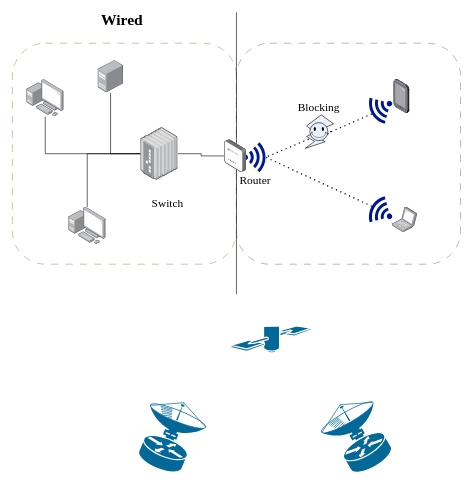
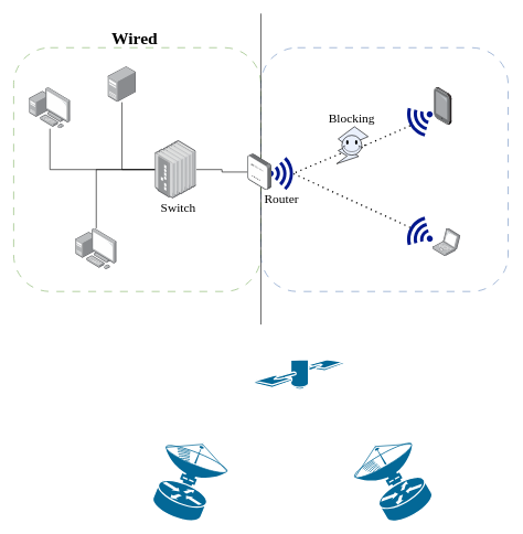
- <mxCell id="24" value="&lt;font size=&quot;1&quot; style=&quot;&quot; face=&quot;Times New Roman&quot;&gt;&lt;b style=&quot;font-size: 26px;&quot;&gt;Wired&lt;/b&gt;&lt;/font&gt;" style="text;html=1;strokeColor=none;fillColor=none;align=center;verticalAlign=middle;whiteSpace=wrap;rounded=0;" vertex="1" parent="1"><mxGeometry x="134.45" y="16.6" width="137.5" height="30" as="geometry" /></mxCell>
+ <mxCell id="24" value="&lt;font size=&quot;1&quot; style=&quot;&quot; face=&quot;Times New Roman&quot;&gt;&lt;b style=&quot;font-size: 26px;&quot;&gt;Wired&lt;/b&gt;&lt;/font&gt;" style="text;html=1;strokeColor=none;fillColor=none;align=center;verticalAlign=middle;whiteSpace=wrap;rounded=0;" vertex="1" parent="1"><mxGeometry x="134.45" y="41.6" width="137.5" height="30" as="geometry" /></mxCell>
- <mxCell id="26" value="&lt;span style=&quot;font-size: 19px;&quot;&gt;Switch&lt;/span&gt;" style="text;html=1;strokeColor=none;fillColor=none;align=center;verticalAlign=middle;whiteSpace=wrap;rounded=0;fontSize=26;fontFamily=Times New Roman;" vertex="1" parent="1"><mxGeometry x="203.6" y="324.6" width="150" height="22.9" as="geometry" /></mxCell>
+ <mxCell id="26" value="&lt;span style=&quot;font-size: 19px;&quot;&gt;Switch&lt;/span&gt;" style="text;html=1;strokeColor=none;fillColor=none;align=center;verticalAlign=middle;whiteSpace=wrap;rounded=0;fontSize=26;fontFamily=Times New Roman;" vertex="1" parent="1"><mxGeometry x="193.6" y="299.6" width="150" height="22.9" as="geometry" /></mxCell>
